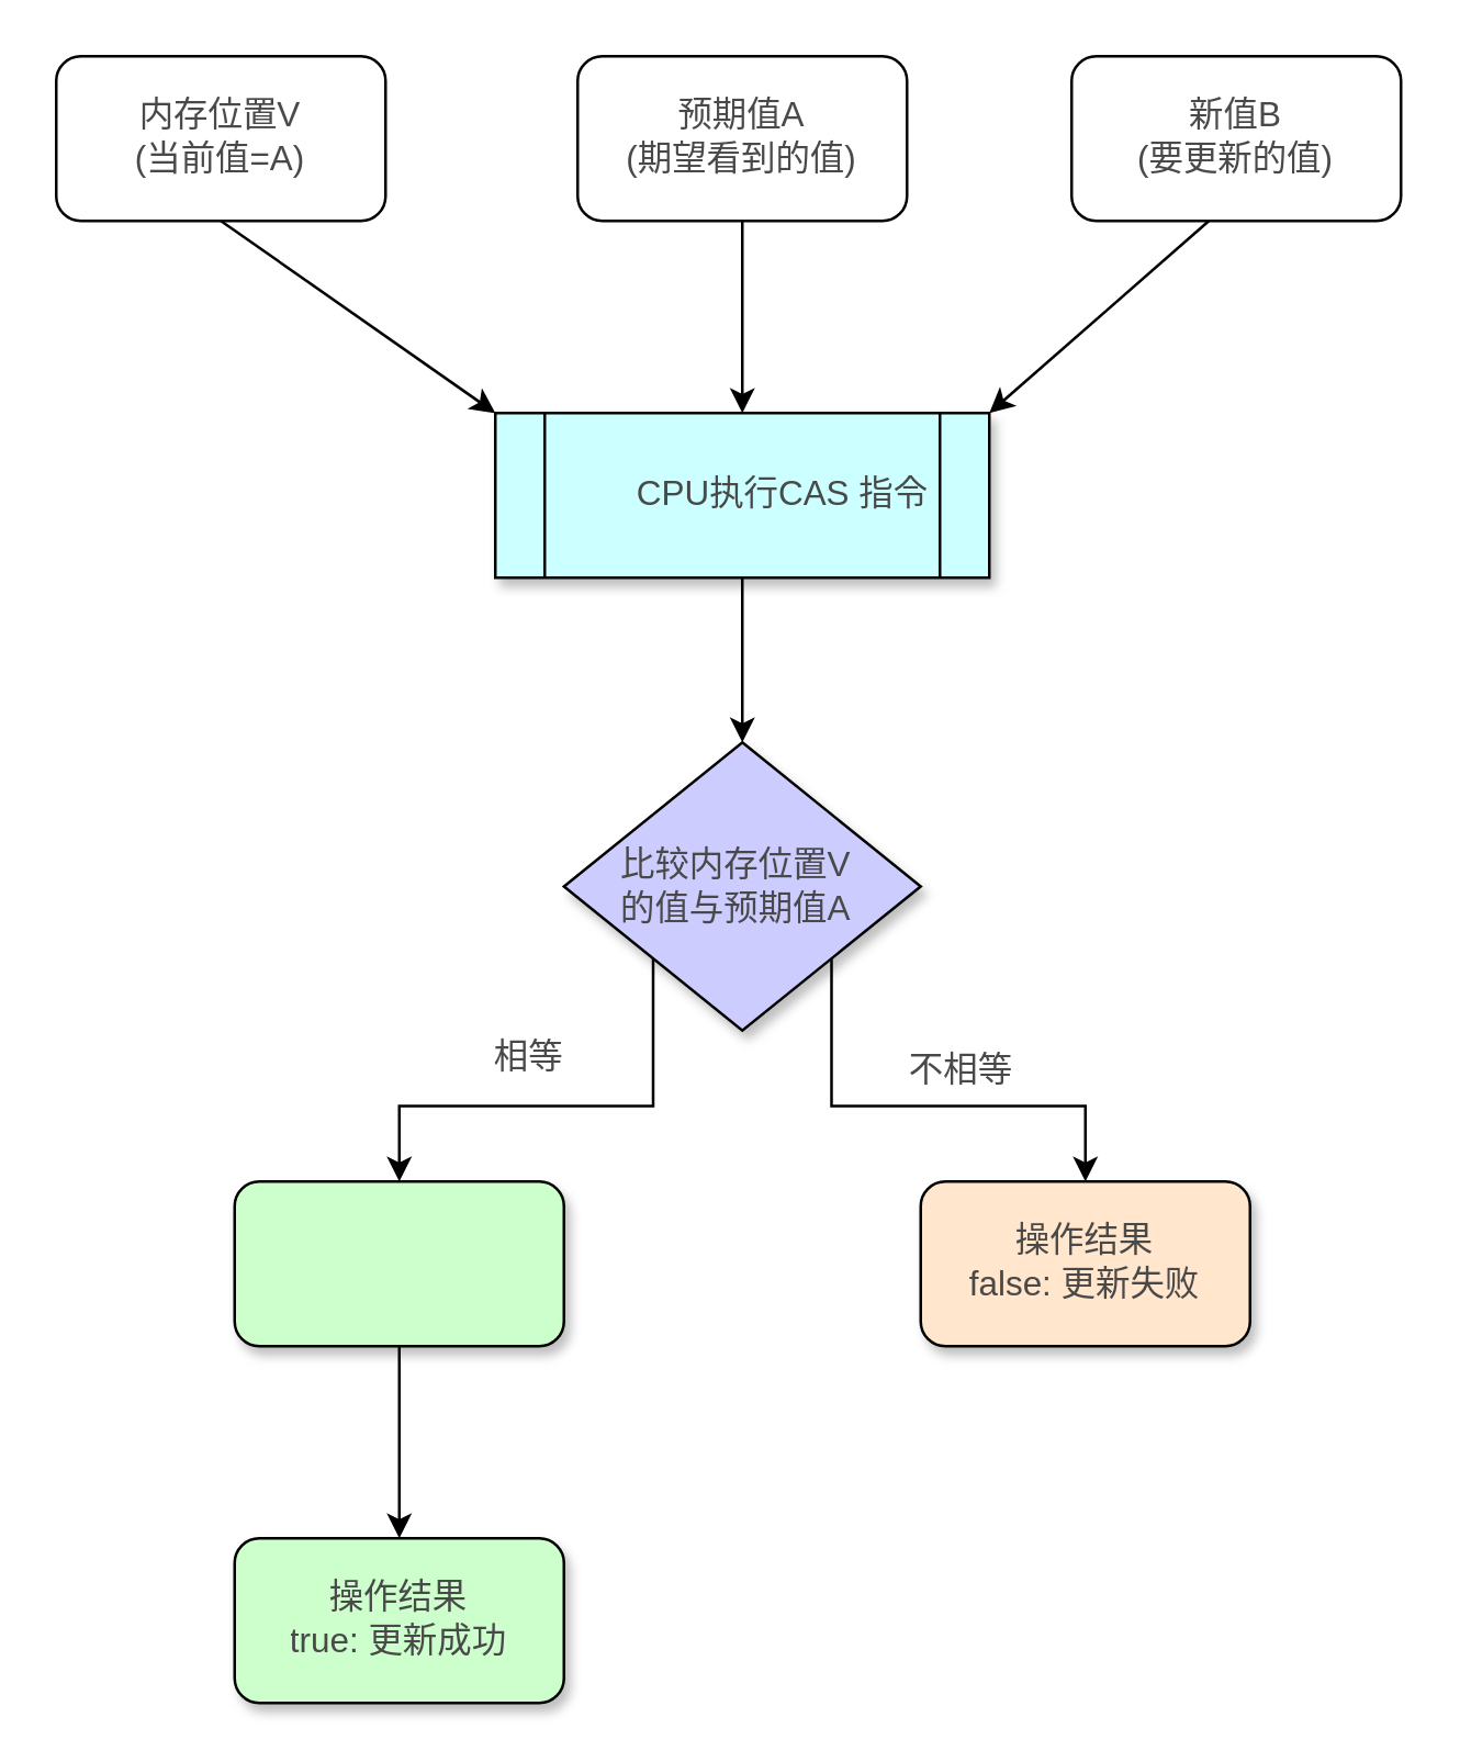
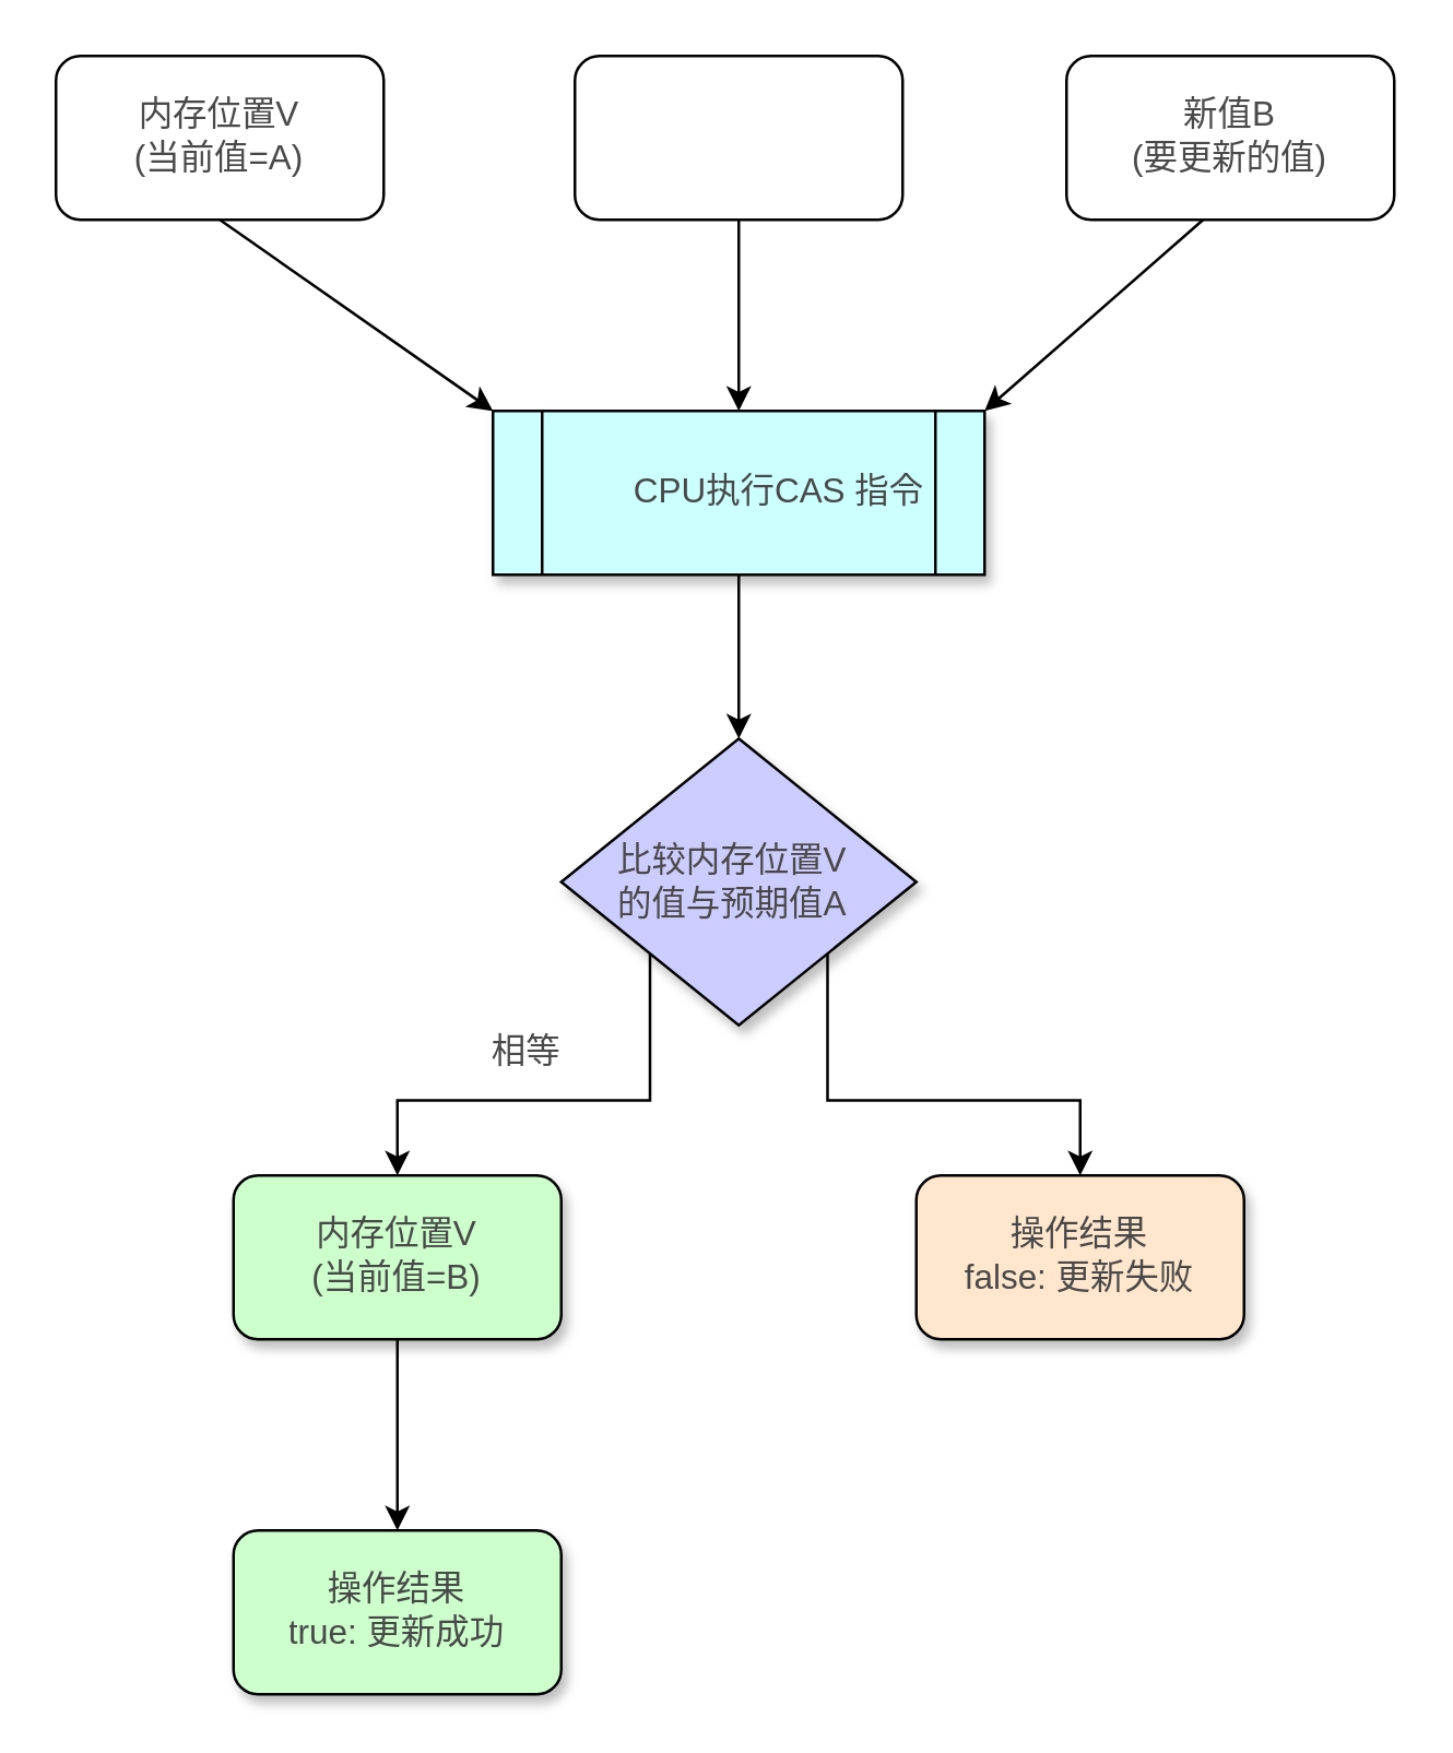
- <mxCell id="13" value="&lt;pre style=&quot;font-family: var(--ds-font-family-code); overflow: auto; padding: calc(var(--ds-md-zoom)*8px)calc(var(--ds-md-zoom)*12px); text-wrap: wrap; word-break: break-all; color: rgb(73, 73, 73); font-size: 12.573px; margin-top: 0px !important; margin-bottom: 0px !important;&quot;&gt;预期值A&lt;/pre&gt;&lt;pre style=&quot;font-family: var(--ds-font-family-code); overflow: auto; padding: calc(var(--ds-md-zoom)*8px)calc(var(--ds-md-zoom)*12px); text-wrap: wrap; word-break: break-all; color: rgb(73, 73, 73); font-size: 12.573px; margin-top: 0px !important; margin-bottom: 0px !important;&quot;&gt;&lt;pre style=&quot;font-family: var(--ds-font-family-code); overflow: auto; padding: calc(var(--ds-md-zoom)*8px)calc(var(--ds-md-zoom)*12px); text-wrap: wrap; word-break: break-all; margin-top: 0px !important; margin-bottom: 0px !important;&quot;&gt;(期望看到的值)&lt;/pre&gt;&lt;/pre&gt;" style="text;strokeColor=none;align=center;fillColor=none;html=1;verticalAlign=middle;whiteSpace=wrap;rounded=0;" vertex="1" parent="11"><mxGeometry x="15" y="15" width="90" height="30" as="geometry" /></mxCell>
- <mxCell id="28" value="&lt;span style=&quot;color: rgb(73, 73, 73); font-family: var(--ds-font-family-code); font-size: 12.573px; text-align: start; background-color: transparent;&quot;&gt;不相等&lt;/span&gt;" style="text;strokeColor=none;align=center;fillColor=none;html=1;verticalAlign=middle;whiteSpace=wrap;rounded=0;" vertex="1" parent="27"><mxGeometry width="50" height="30" as="geometry" /></mxCell>
+ <mxCell id="31" value="&lt;pre style=&quot;font-family: var(--ds-font-family-code); overflow: auto; padding: calc(var(--ds-md-zoom)*8px)calc(var(--ds-md-zoom)*12px); text-wrap: wrap; word-break: break-all; color: rgb(73, 73, 73); font-size: 12.573px; margin-top: 0px !important; margin-bottom: 0px !important;&quot;&gt;内存位置V&lt;/pre&gt;&lt;pre style=&quot;font-family: var(--ds-font-family-code); overflow: auto; padding: calc(var(--ds-md-zoom)*8px)calc(var(--ds-md-zoom)*12px); text-wrap: wrap; word-break: break-all; color: rgb(73, 73, 73); font-size: 12.573px; margin-top: 0px !important; margin-bottom: 0px !important;&quot;&gt;&lt;pre style=&quot;font-family: var(--ds-font-family-code); overflow: auto; padding: calc(var(--ds-md-zoom)*8px)calc(var(--ds-md-zoom)*12px); text-wrap: wrap; word-break: break-all; margin-top: 0px !important; margin-bottom: 0px !important;&quot;&gt;(当前值=B)&lt;/pre&gt;&lt;/pre&gt;" style="text;strokeColor=none;align=center;fillColor=none;html=1;verticalAlign=middle;whiteSpace=wrap;rounded=0;" vertex="1" parent="29"><mxGeometry x="25" y="10" width="70" height="40" as="geometry" /></mxCell>
